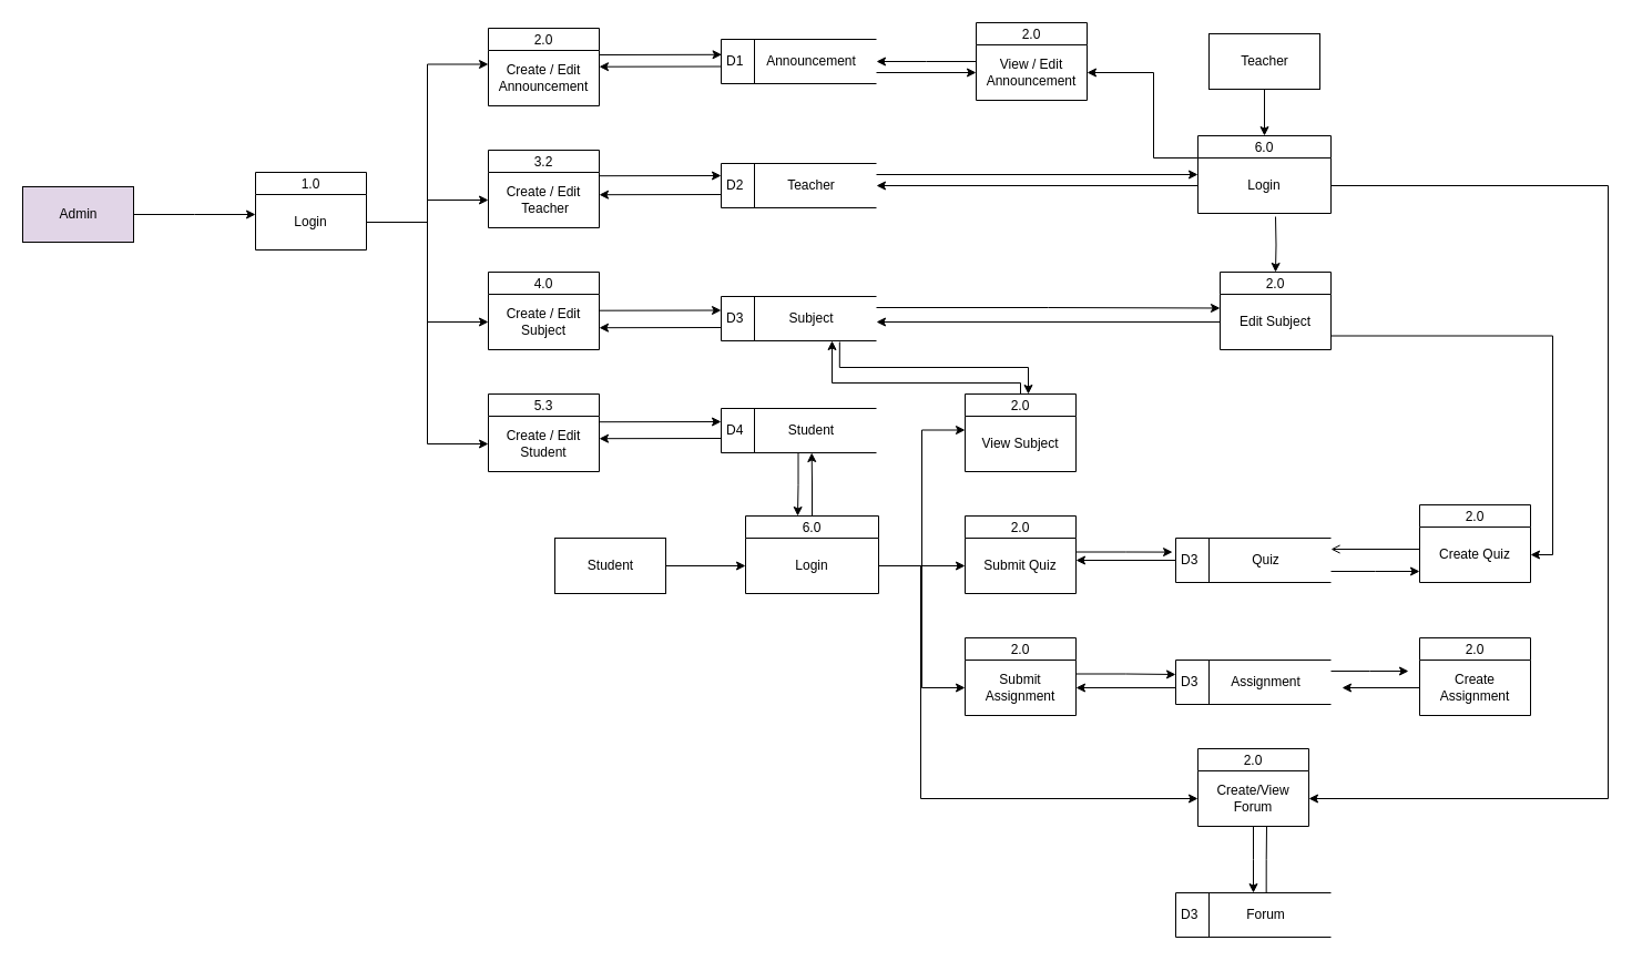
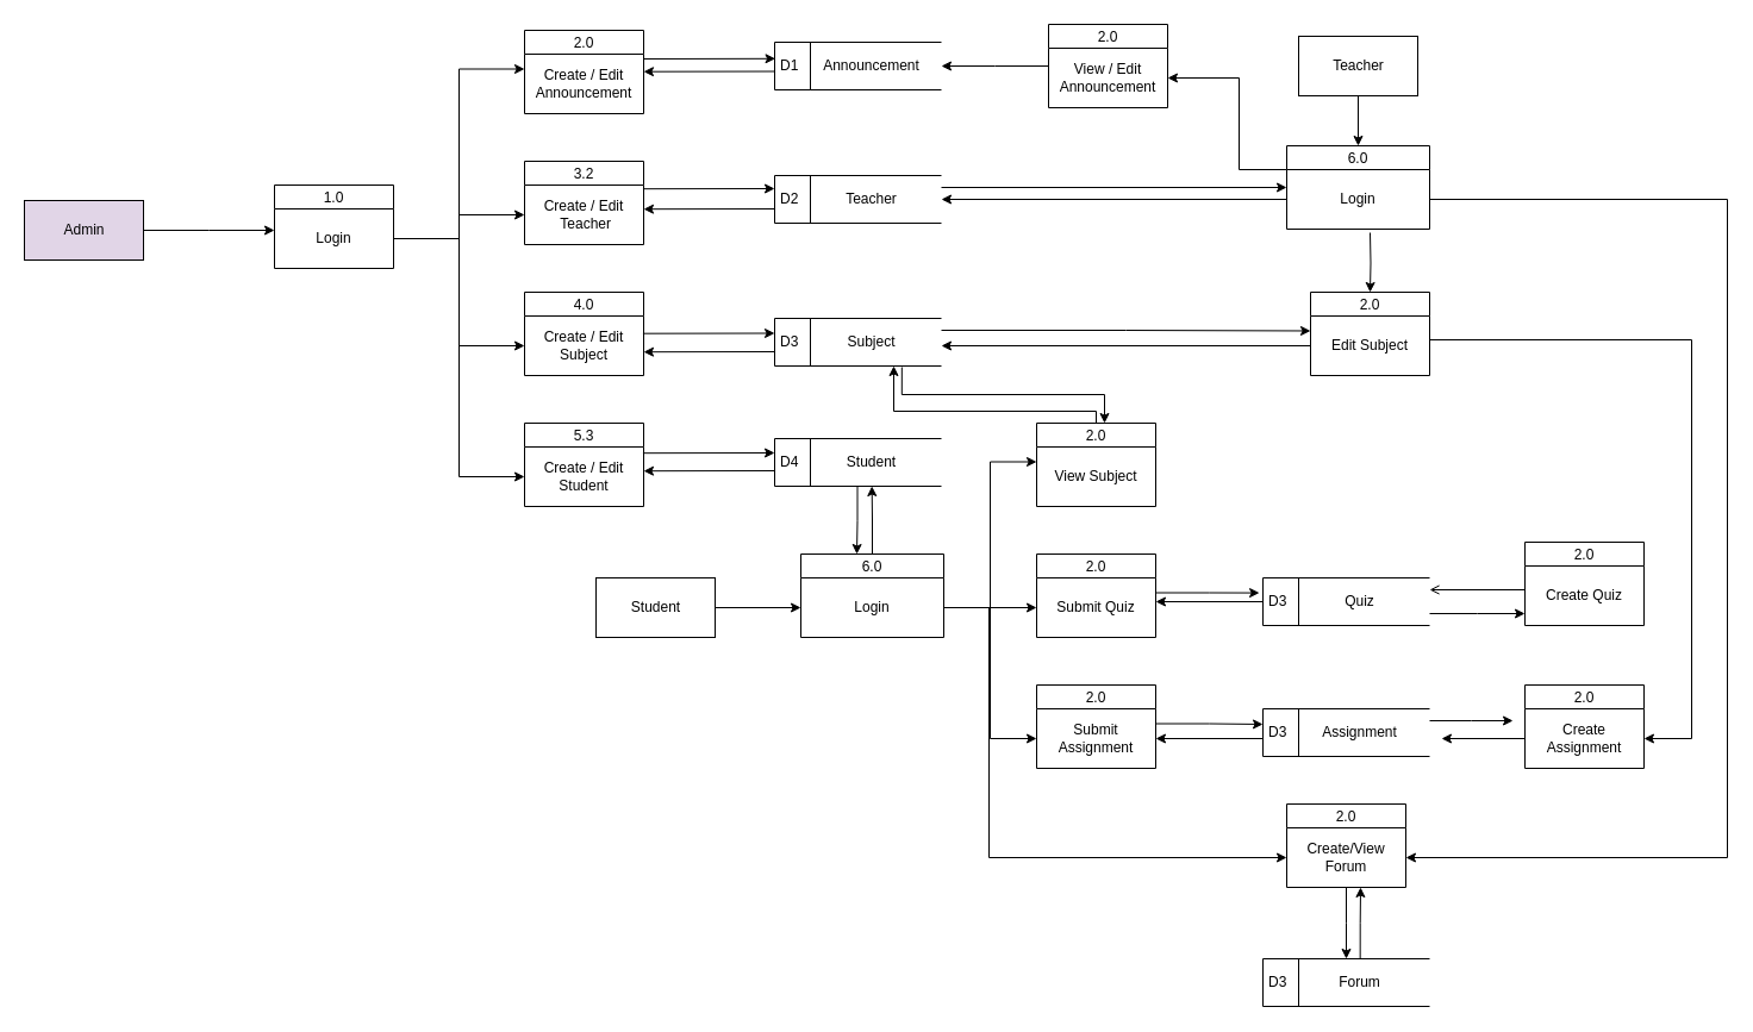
- <mxCell id="51" style="edgeStyle=orthogonalEdgeStyle;rounded=0;orthogonalLoop=1;jettySize=auto;html=1;entryX=1;entryY=0.75;entryDx=0;entryDy=0;startArrow=classic;startFill=1;endArrow=none;endFill=0;" edge="1" parent="2" source="47" target="21"><mxGeometry relative="1" as="geometry" /></mxCell>
- <mxCell id="91" style="edgeStyle=orthogonalEdgeStyle;rounded=0;orthogonalLoop=1;jettySize=auto;html=1;exitX=1;exitY=0.75;exitDx=0;exitDy=0;entryX=1;entryY=0.5;entryDx=0;entryDy=0;startArrow=none;startFill=0;endArrow=classic;endFill=1;" edge="1" parent="2" source="49" target="57"><mxGeometry relative="1" as="geometry"><Array as="points"><mxPoint x="1380" y="283" /><mxPoint x="1380" y="480" /></Array></mxGeometry></mxCell>
+ <mxCell id="92" style="edgeStyle=orthogonalEdgeStyle;rounded=0;orthogonalLoop=1;jettySize=auto;html=1;exitX=1;exitY=0.25;exitDx=0;exitDy=0;entryX=1;entryY=0.5;entryDx=0;entryDy=0;startArrow=none;startFill=0;endArrow=classic;endFill=1;" edge="1" parent="2" source="49" target="59"><mxGeometry relative="1" as="geometry"><Array as="points"><mxPoint x="1180" y="265" /><mxPoint x="1400" y="265" /><mxPoint x="1400" y="600" /></Array></mxGeometry></mxCell>
- <mxCell id="99" style="edgeStyle=orthogonalEdgeStyle;rounded=0;orthogonalLoop=1;jettySize=auto;html=1;exitX=0.5;exitY=0;exitDx=0;exitDy=0;entryX=0.62;entryY=1;entryDx=0;entryDy=0;entryPerimeter=0;startArrow=none;startFill=0;endArrow=none;endFill=1;" edge="1" parent="2" source="81" target="78"><mxGeometry relative="1" as="geometry" /></mxCell>
+ <mxCell id="99" style="edgeStyle=orthogonalEdgeStyle;rounded=0;orthogonalLoop=1;jettySize=auto;html=1;exitX=0.5;exitY=0;exitDx=0;exitDy=0;entryX=0.62;entryY=1;entryDx=0;entryDy=0;entryPerimeter=0;startArrow=none;startFill=0;endArrow=classic;endFill=1;" edge="1" parent="2" source="81" target="78"><mxGeometry relative="1" as="geometry" /></mxCell>
